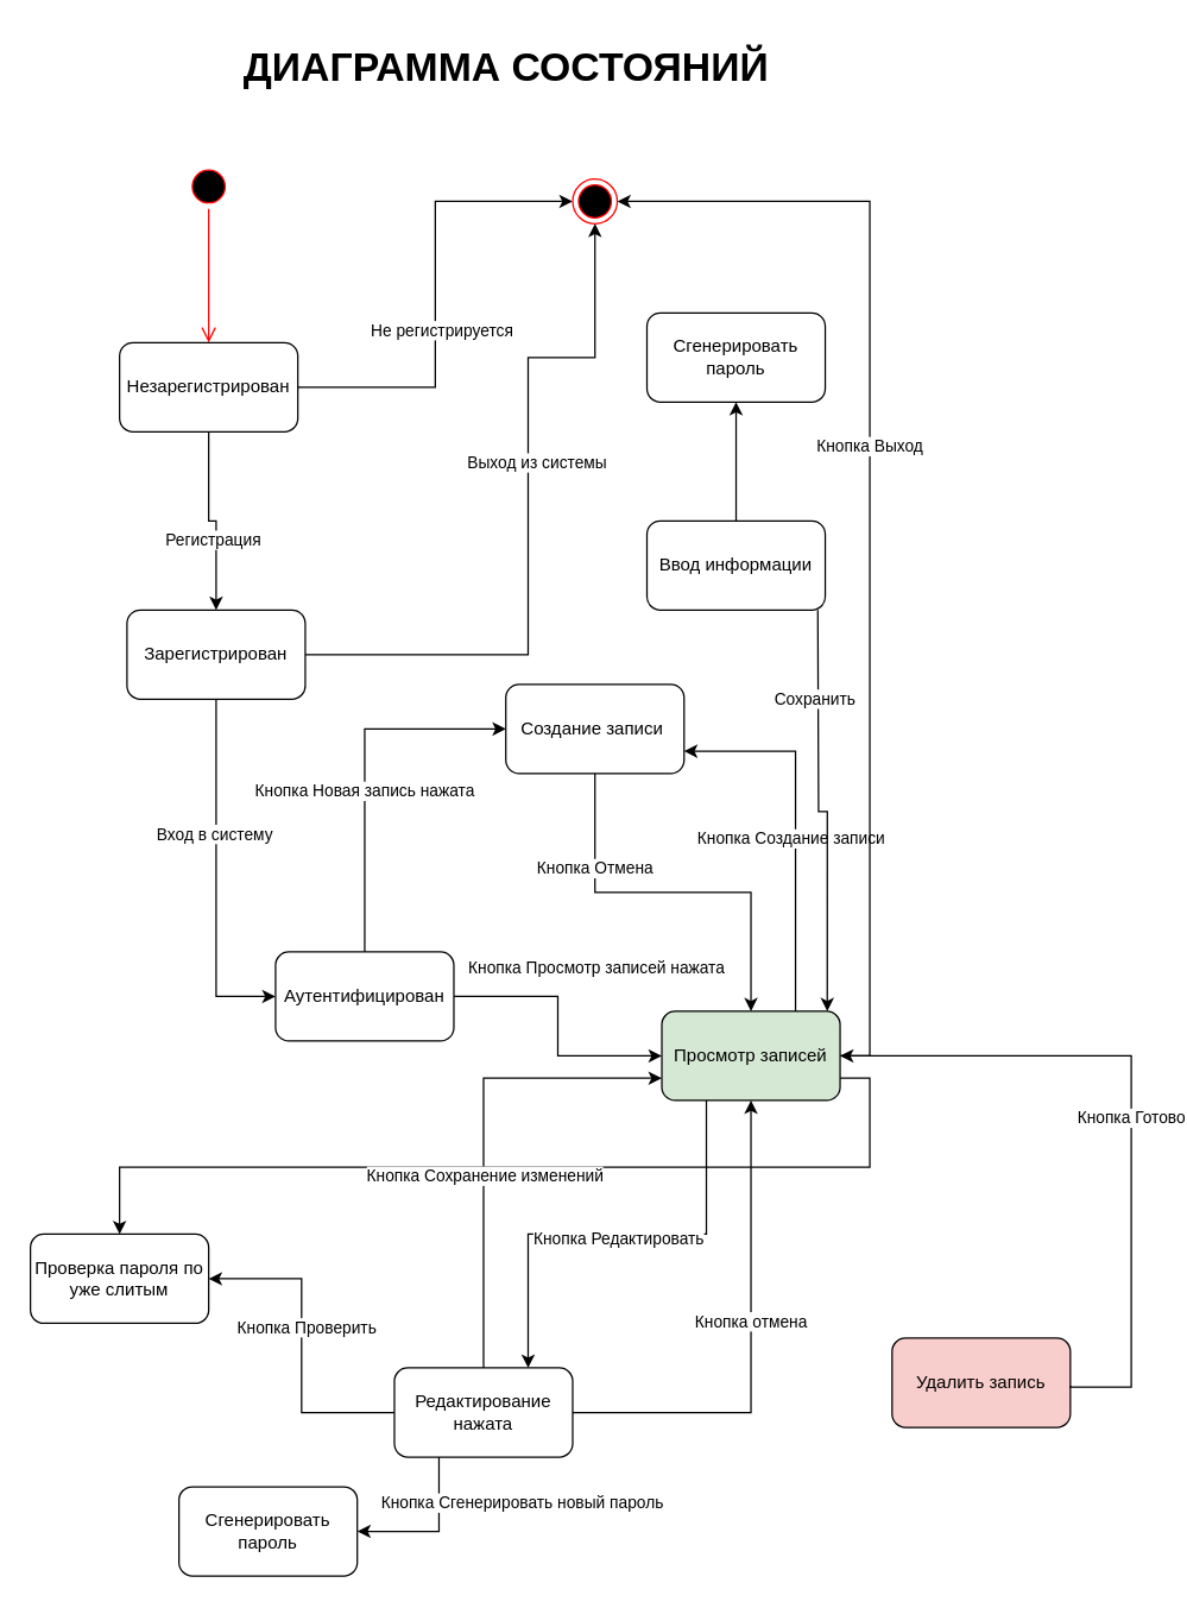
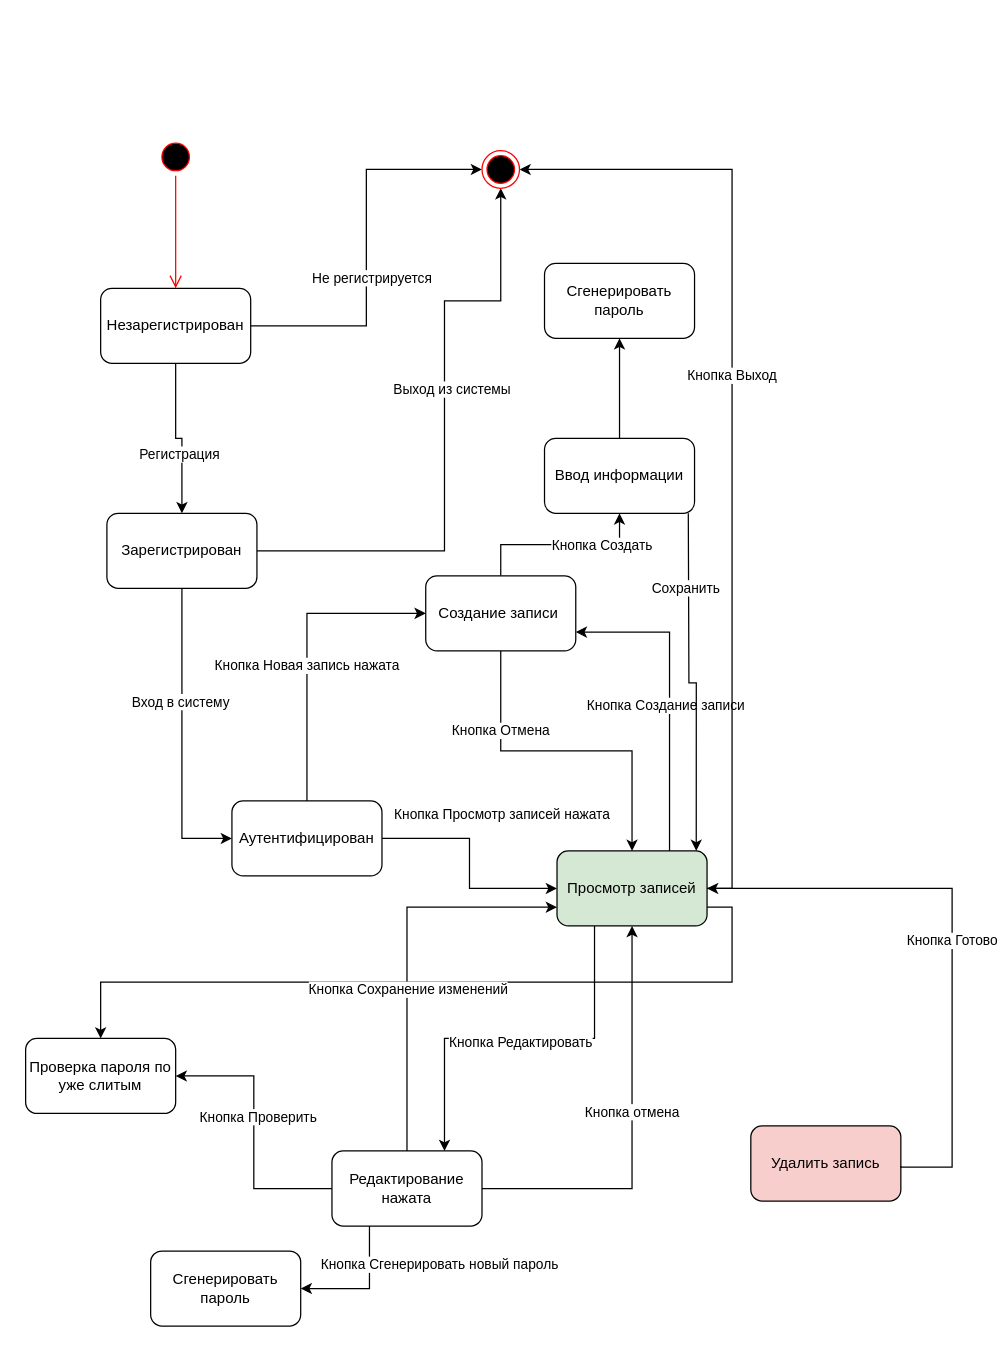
- <mxCell id="44" value="&lt;font size=&quot;1&quot; style=&quot;&quot;&gt;&lt;b style=&quot;font-size: 27px;&quot;&gt;ДИАГРАММА СОСТОЯНИЙ&lt;/b&gt;&lt;/font&gt;" style="text;html=1;align=center;verticalAlign=middle;resizable=0;points=[];autosize=1;strokeColor=none;fillColor=none;" vertex="1" parent="1"><mxGeometry x="150" y="20" width="380" height="50" as="geometry" /></mxCell>
+ <mxCell id="21" style="edgeStyle=orthogonalEdgeStyle;rounded=0;orthogonalLoop=1;jettySize=auto;html=1;entryX=0.5;entryY=1;entryDx=0;entryDy=0;" edge="1" parent="1" source="23" target="25"><mxGeometry relative="1" as="geometry" /></mxCell>
+ <mxCell id="22" value="Кнопка Создать" style="edgeLabel;html=1;align=center;verticalAlign=middle;resizable=0;points=[];" vertex="1" connectable="0" parent="21"><mxGeometry x="0.451" relative="1" as="geometry"><mxPoint as="offset" /></mxGeometry></mxCell>
